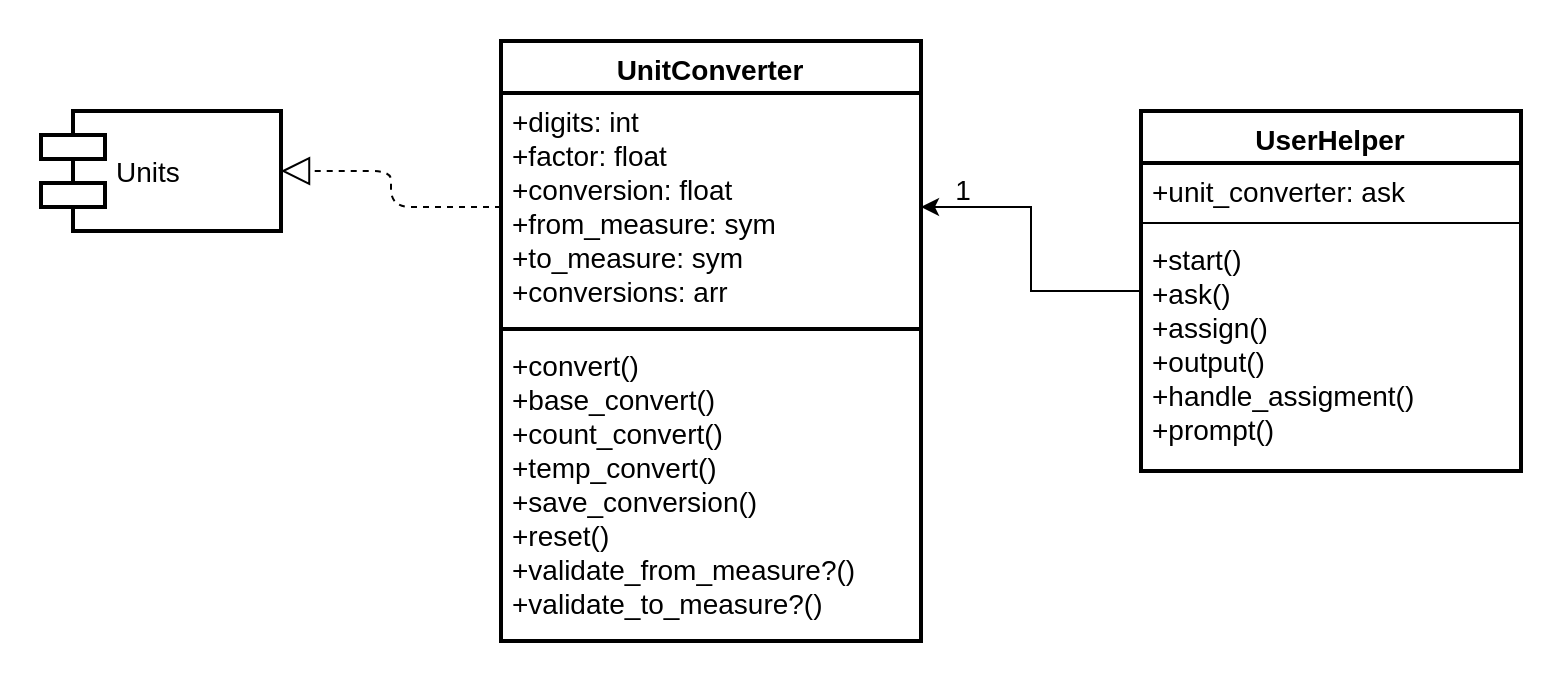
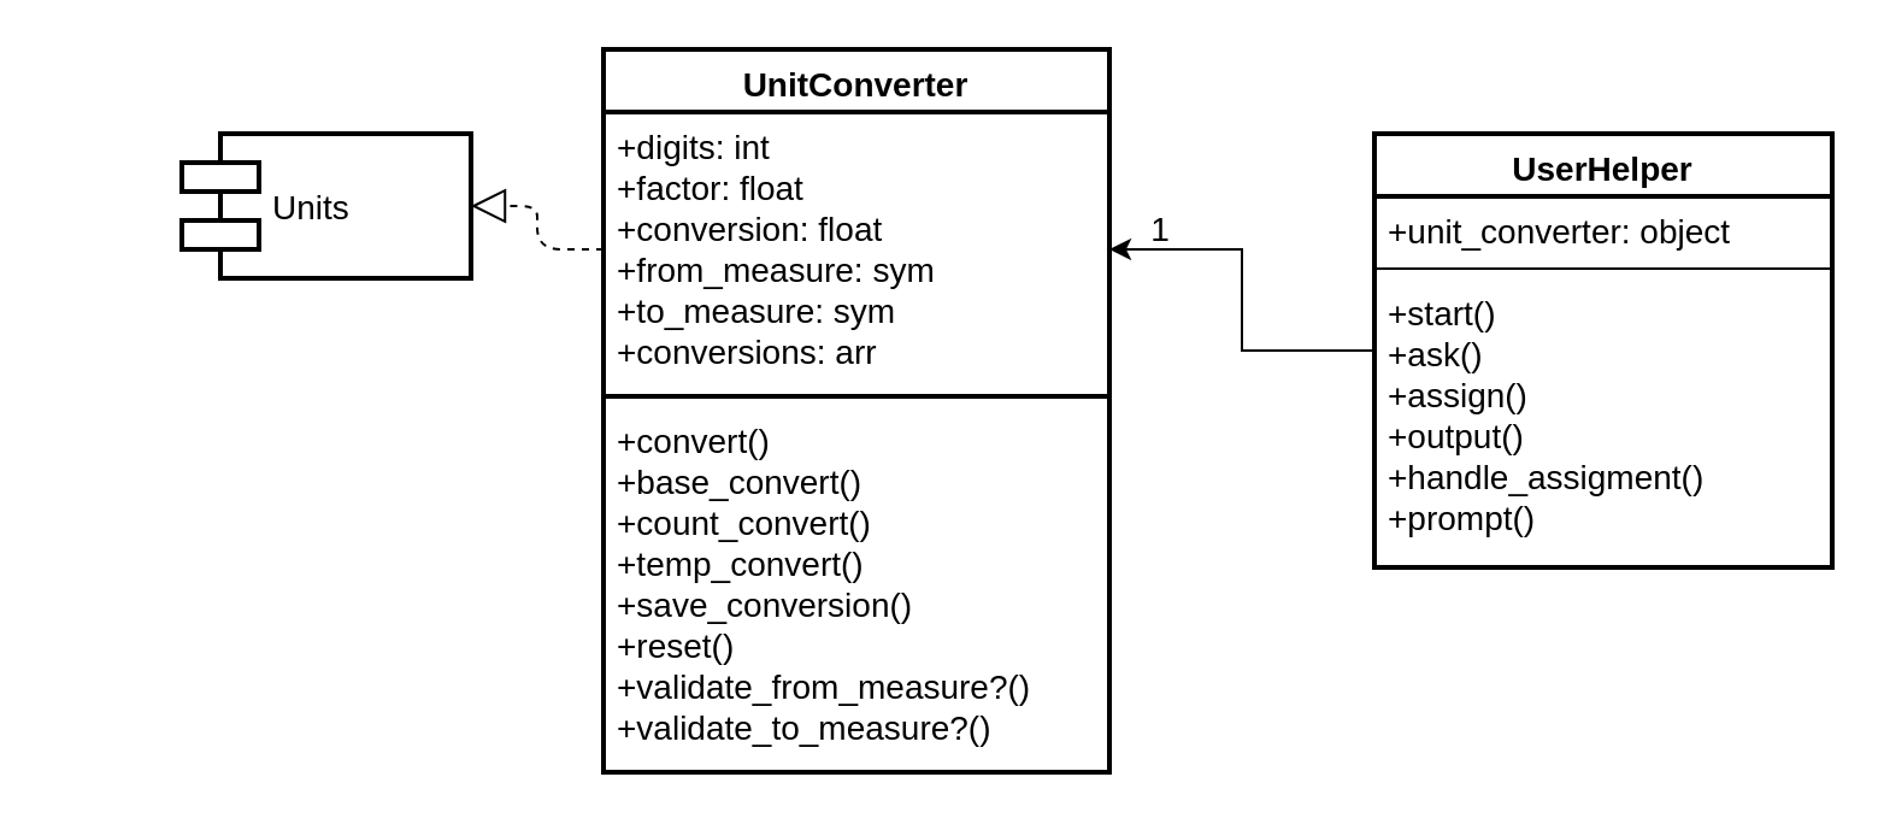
- <mxCell id="6" value="Units" style="shape=component;align=left;spacingLeft=36;fontSize=14;fontFamily=Helvetica;fillColor=none;strokeWidth=2;" vertex="1" parent="1"><mxGeometry x="20" y="55" width="120" height="60" as="geometry" /></mxCell>
+ <mxCell id="6" value="Units" style="shape=component;align=left;spacingLeft=36;fontSize=14;fontFamily=Helvetica;fillColor=none;strokeWidth=2;" vertex="1" parent="1"><mxGeometry x="75" y="55" width="120" height="60" as="geometry" /></mxCell>
- <mxCell id="10" value="+unit_converter: ask" style="text;strokeColor=none;fillColor=none;align=left;verticalAlign=top;spacingLeft=4;spacingRight=4;overflow=hidden;rotatable=0;points=[[0,0.5],[1,0.5]];portConstraint=eastwest;fontSize=14;fontFamily=Helvetica;" vertex="1" parent="9"><mxGeometry y="26" width="190" height="26" as="geometry" /></mxCell>
+ <mxCell id="10" value="+unit_converter: object" style="text;strokeColor=none;fillColor=none;align=left;verticalAlign=top;spacingLeft=4;spacingRight=4;overflow=hidden;rotatable=0;points=[[0,0.5],[1,0.5]];portConstraint=eastwest;fontSize=14;fontFamily=Helvetica;" vertex="1" parent="9"><mxGeometry y="26" width="190" height="26" as="geometry" /></mxCell>
